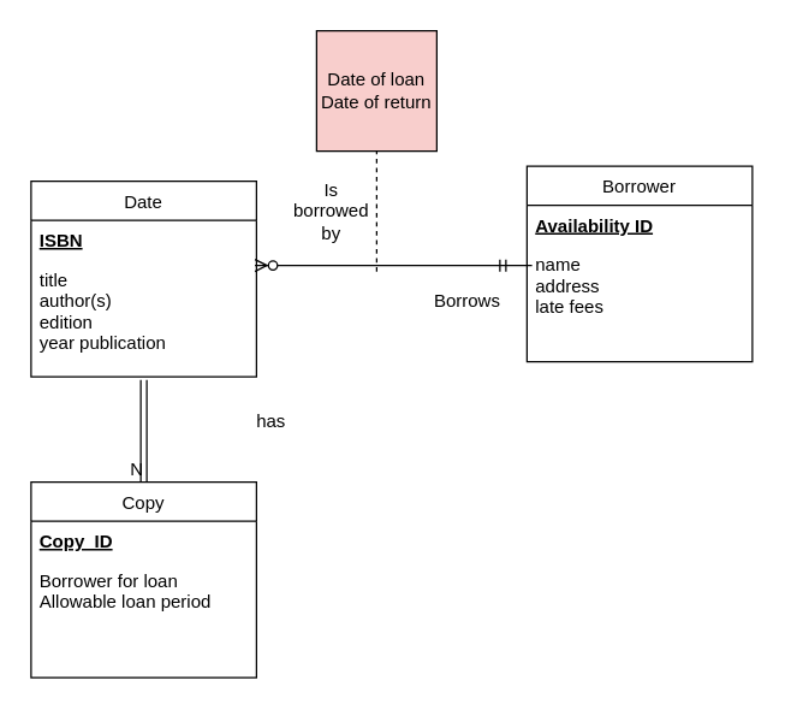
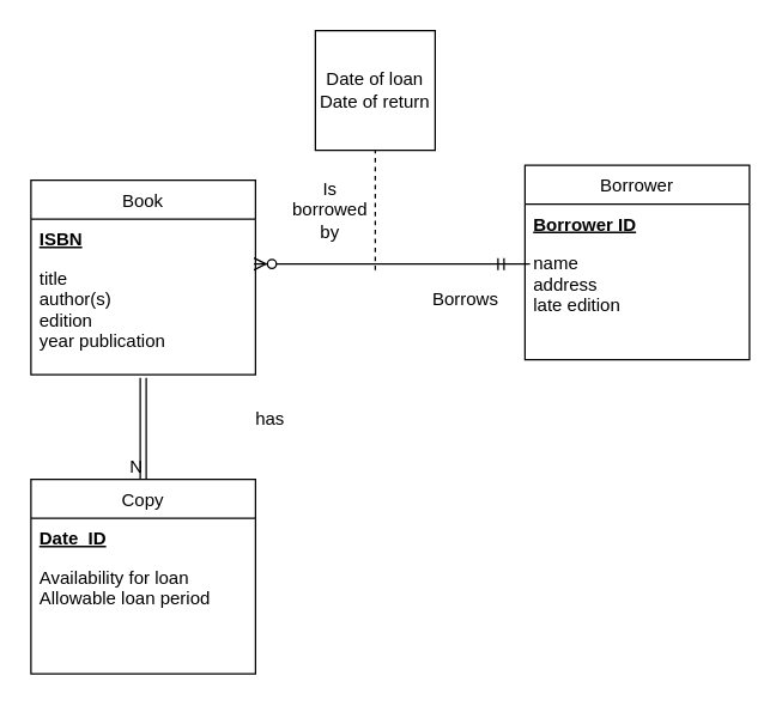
- <mxCell id="17" value="Date of loan&lt;br&gt;Date of return" style="whiteSpace=wrap;html=1;aspect=fixed;fillColor=#f8cecc;" vertex="1" parent="1"><mxGeometry x="210" y="20" width="80" height="80" as="geometry" /></mxCell>
+ <mxCell id="17" value="Date of loan&lt;br&gt;Date of return" style="whiteSpace=wrap;html=1;aspect=fixed;" vertex="1" parent="1"><mxGeometry x="210" y="20" width="80" height="80" as="geometry" /></mxCell>
- <mxCell id="2" value="Date" style="swimlane;fontStyle=0;childLayout=stackLayout;horizontal=1;startSize=26;fillColor=none;horizontalStack=0;resizeParent=1;resizeParentMax=0;resizeLast=0;collapsible=1;marginBottom=0;" vertex="1" parent="1"><mxGeometry x="20" y="120" width="150" height="130" as="geometry" /></mxCell>
+ <mxCell id="2" value="Book" style="swimlane;fontStyle=0;childLayout=stackLayout;horizontal=1;startSize=26;fillColor=none;horizontalStack=0;resizeParent=1;resizeParentMax=0;resizeLast=0;collapsible=1;marginBottom=0;" vertex="1" parent="1"><mxGeometry x="20" y="120" width="150" height="130" as="geometry" /></mxCell>
- <mxCell id="7" value="Availability ID" style="text;strokeColor=none;fillColor=none;align=left;verticalAlign=top;spacingLeft=4;spacingRight=4;overflow=hidden;rotatable=0;points=[[0,0.5],[1,0.5]];portConstraint=eastwest;fontStyle=5" vertex="1" parent="6"><mxGeometry y="26" width="150" height="26" as="geometry" /></mxCell>
+ <mxCell id="7" value="Borrower ID" style="text;strokeColor=none;fillColor=none;align=left;verticalAlign=top;spacingLeft=4;spacingRight=4;overflow=hidden;rotatable=0;points=[[0,0.5],[1,0.5]];portConstraint=eastwest;fontStyle=5" vertex="1" parent="6"><mxGeometry y="26" width="150" height="26" as="geometry" /></mxCell>
- <mxCell id="8" value="name&#10;address&#10;late fees" style="text;strokeColor=none;fillColor=none;align=left;verticalAlign=top;spacingLeft=4;spacingRight=4;overflow=hidden;rotatable=0;points=[[0,0.5],[1,0.5]];portConstraint=eastwest;" vertex="1" parent="6"><mxGeometry y="52" width="150" height="78" as="geometry" /></mxCell>
+ <mxCell id="8" value="name&#10;address&#10;late edition" style="text;strokeColor=none;fillColor=none;align=left;verticalAlign=top;spacingLeft=4;spacingRight=4;overflow=hidden;rotatable=0;points=[[0,0.5],[1,0.5]];portConstraint=eastwest;" vertex="1" parent="6"><mxGeometry y="52" width="150" height="78" as="geometry" /></mxCell>
- <mxCell id="10" value="Copy_ID" style="text;strokeColor=none;fillColor=none;align=left;verticalAlign=top;spacingLeft=4;spacingRight=4;overflow=hidden;rotatable=0;points=[[0,0.5],[1,0.5]];portConstraint=eastwest;fontStyle=5" vertex="1" parent="9"><mxGeometry y="26" width="150" height="26" as="geometry" /></mxCell>
+ <mxCell id="10" value="Date_ID" style="text;strokeColor=none;fillColor=none;align=left;verticalAlign=top;spacingLeft=4;spacingRight=4;overflow=hidden;rotatable=0;points=[[0,0.5],[1,0.5]];portConstraint=eastwest;fontStyle=5" vertex="1" parent="9"><mxGeometry y="26" width="150" height="26" as="geometry" /></mxCell>
- <mxCell id="11" value="Borrower for loan&#10;Allowable loan period&#10;" style="text;strokeColor=none;fillColor=none;align=left;verticalAlign=top;spacingLeft=4;spacingRight=4;overflow=hidden;rotatable=0;points=[[0,0.5],[1,0.5]];portConstraint=eastwest;" vertex="1" parent="9"><mxGeometry y="52" width="150" height="78" as="geometry" /></mxCell>
+ <mxCell id="11" value="Availability for loan&#10;Allowable loan period&#10;" style="text;strokeColor=none;fillColor=none;align=left;verticalAlign=top;spacingLeft=4;spacingRight=4;overflow=hidden;rotatable=0;points=[[0,0.5],[1,0.5]];portConstraint=eastwest;" vertex="1" parent="9"><mxGeometry y="52" width="150" height="78" as="geometry" /></mxCell>
